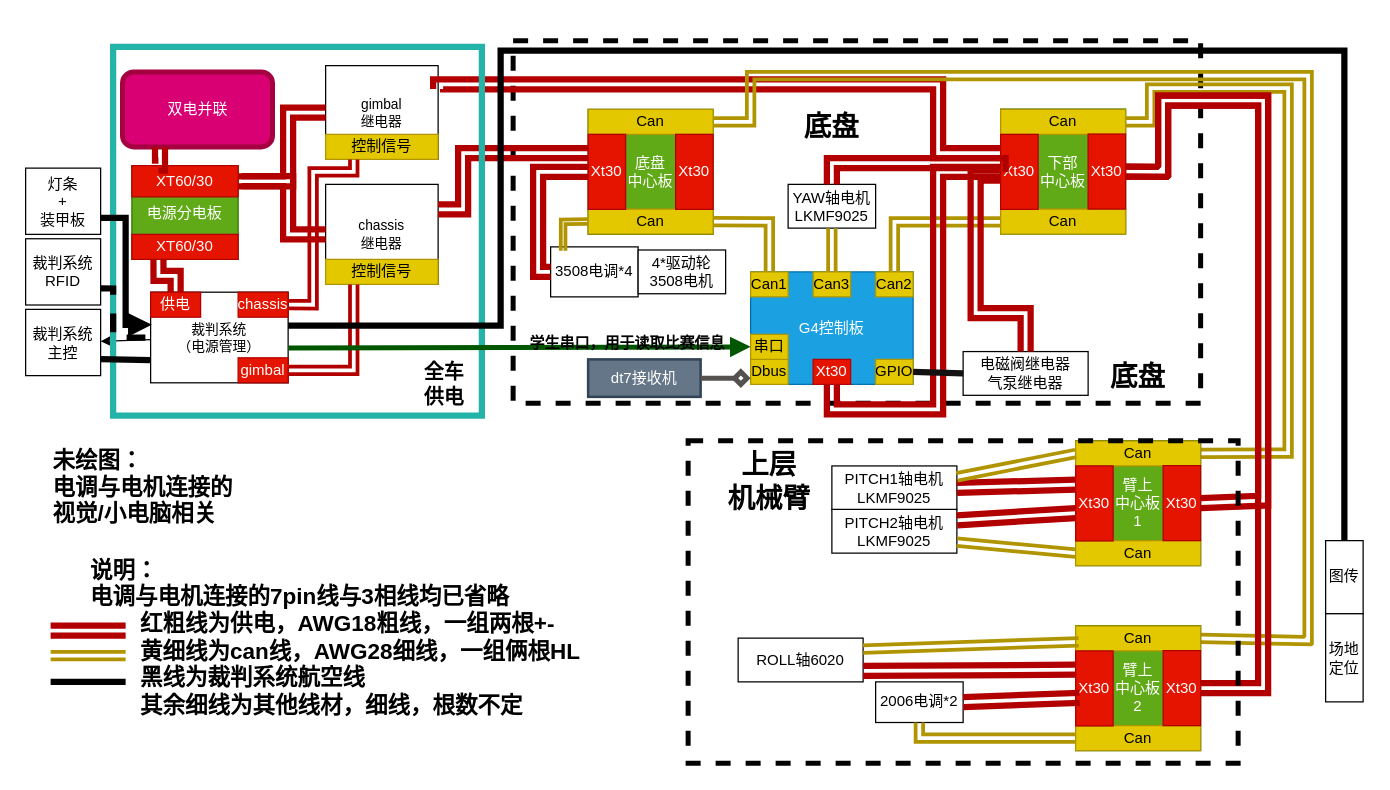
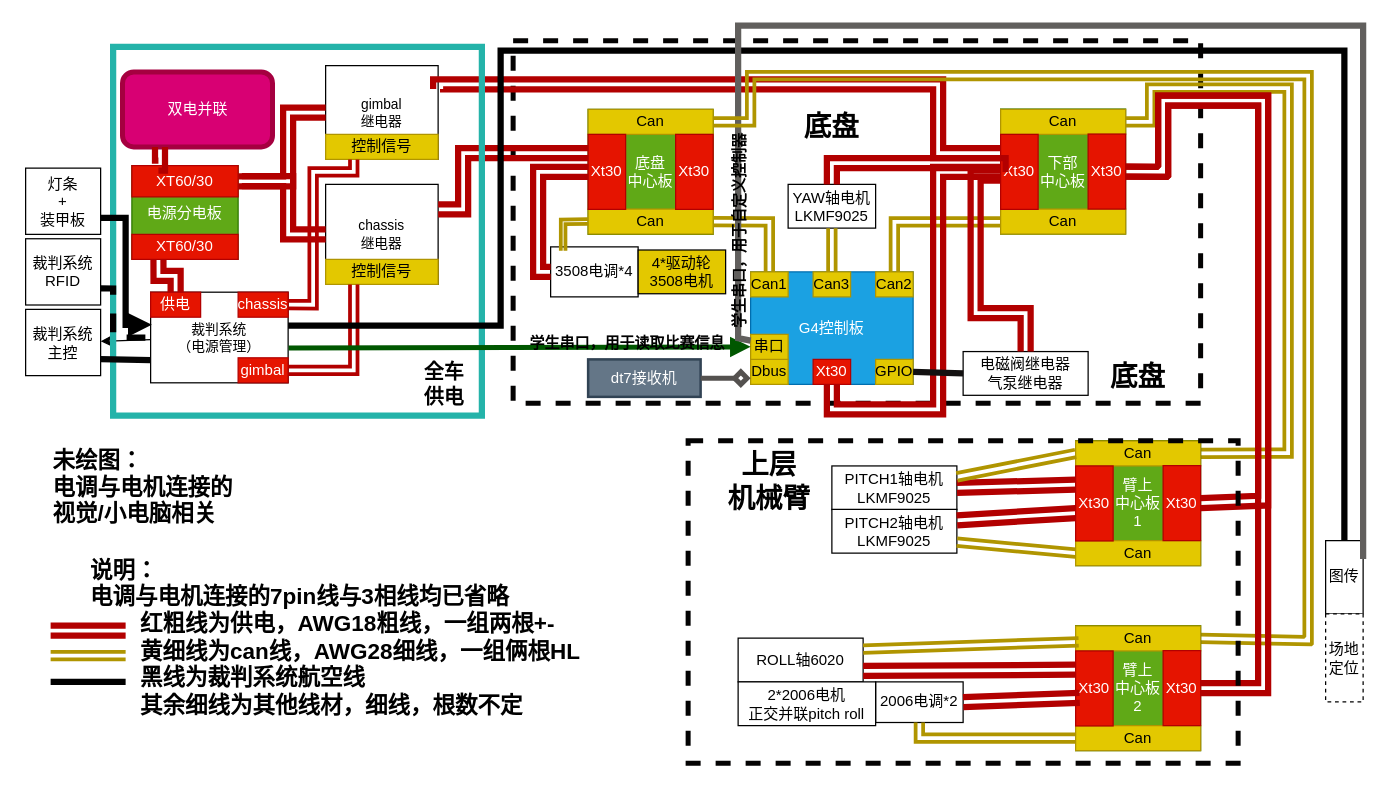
+ <mxCell id="62" value="" style="endArrow=none;html=1;rounded=0;strokeColor=#615F5D;entryX=1;entryY=0.25;entryDx=0;entryDy=0;strokeWidth=5;exitX=0;exitY=0.25;exitDx=0;exitDy=0;" parent="1" source="59" target="56" edge="1"><mxGeometry width="50" height="50" relative="1" as="geometry"><mxPoint x="580" y="20" as="sourcePoint" /><mxPoint x="1100" y="350" as="targetPoint" /><Array as="points"><mxPoint x="590" y="270" /><mxPoint x="590" y="20" /><mxPoint x="1090" y="20" /></Array></mxGeometry></mxCell>
+ <mxCell id="63" value="&lt;font color=&quot;#000000&quot; style=&quot;font-size: 12px;&quot;&gt;学生串口，用于自定义控制器&lt;/font&gt;" style="edgeLabel;html=1;align=center;verticalAlign=middle;resizable=0;points=[];labelBackgroundColor=none;fontSize=12;fontStyle=1;horizontal=0;" parent="62" vertex="1" connectable="0"><mxGeometry x="-0.136" y="-1" relative="1" as="geometry"><mxPoint x="-253" y="164" as="offset" /></mxGeometry></mxCell>
- <mxCell id="14" value="4*驱动轮&lt;br&gt;3508电机" style="rounded=0;whiteSpace=wrap;html=1;direction=west;flipV=1;" parent="1" vertex="1"><mxGeometry x="510" y="199.5" width="70" height="35" as="geometry" /></mxCell>
+ <mxCell id="14" value="4*驱动轮&lt;br&gt;3508电机" style="rounded=0;whiteSpace=wrap;html=1;direction=west;flipV=1;fillColor=#e3c800;" parent="1" vertex="1"><mxGeometry x="510" y="199.5" width="70" height="35" as="geometry" /></mxCell>
- <mxCell id="57" value="场地定位" style="rounded=0;whiteSpace=wrap;html=1;" parent="1" vertex="1"><mxGeometry x="1060" y="490.5" width="30" height="70.5" as="geometry" /></mxCell>
+ <mxCell id="57" value="场地定位" style="rounded=0;whiteSpace=wrap;html=1;dashed=1;" parent="1" vertex="1"><mxGeometry x="1060" y="490.5" width="30" height="70.5" as="geometry" /></mxCell>
+ <mxCell id="96" value="2*2006电机&lt;br&gt;正交并联pitch roll" style="rounded=0;whiteSpace=wrap;html=1;direction=west;flipV=1;" parent="1" vertex="1"><mxGeometry x="590" y="545" width="110" height="35" as="geometry" /></mxCell>
